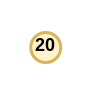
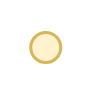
- <mxCell id="4" value="20" style="text;html=1;strokeColor=none;fillColor=none;align=center;verticalAlign=middle;whiteSpace=wrap;rounded=0;fontStyle=1" parent="2" vertex="1"><mxGeometry width="20" height="20" as="geometry" /></mxCell>
